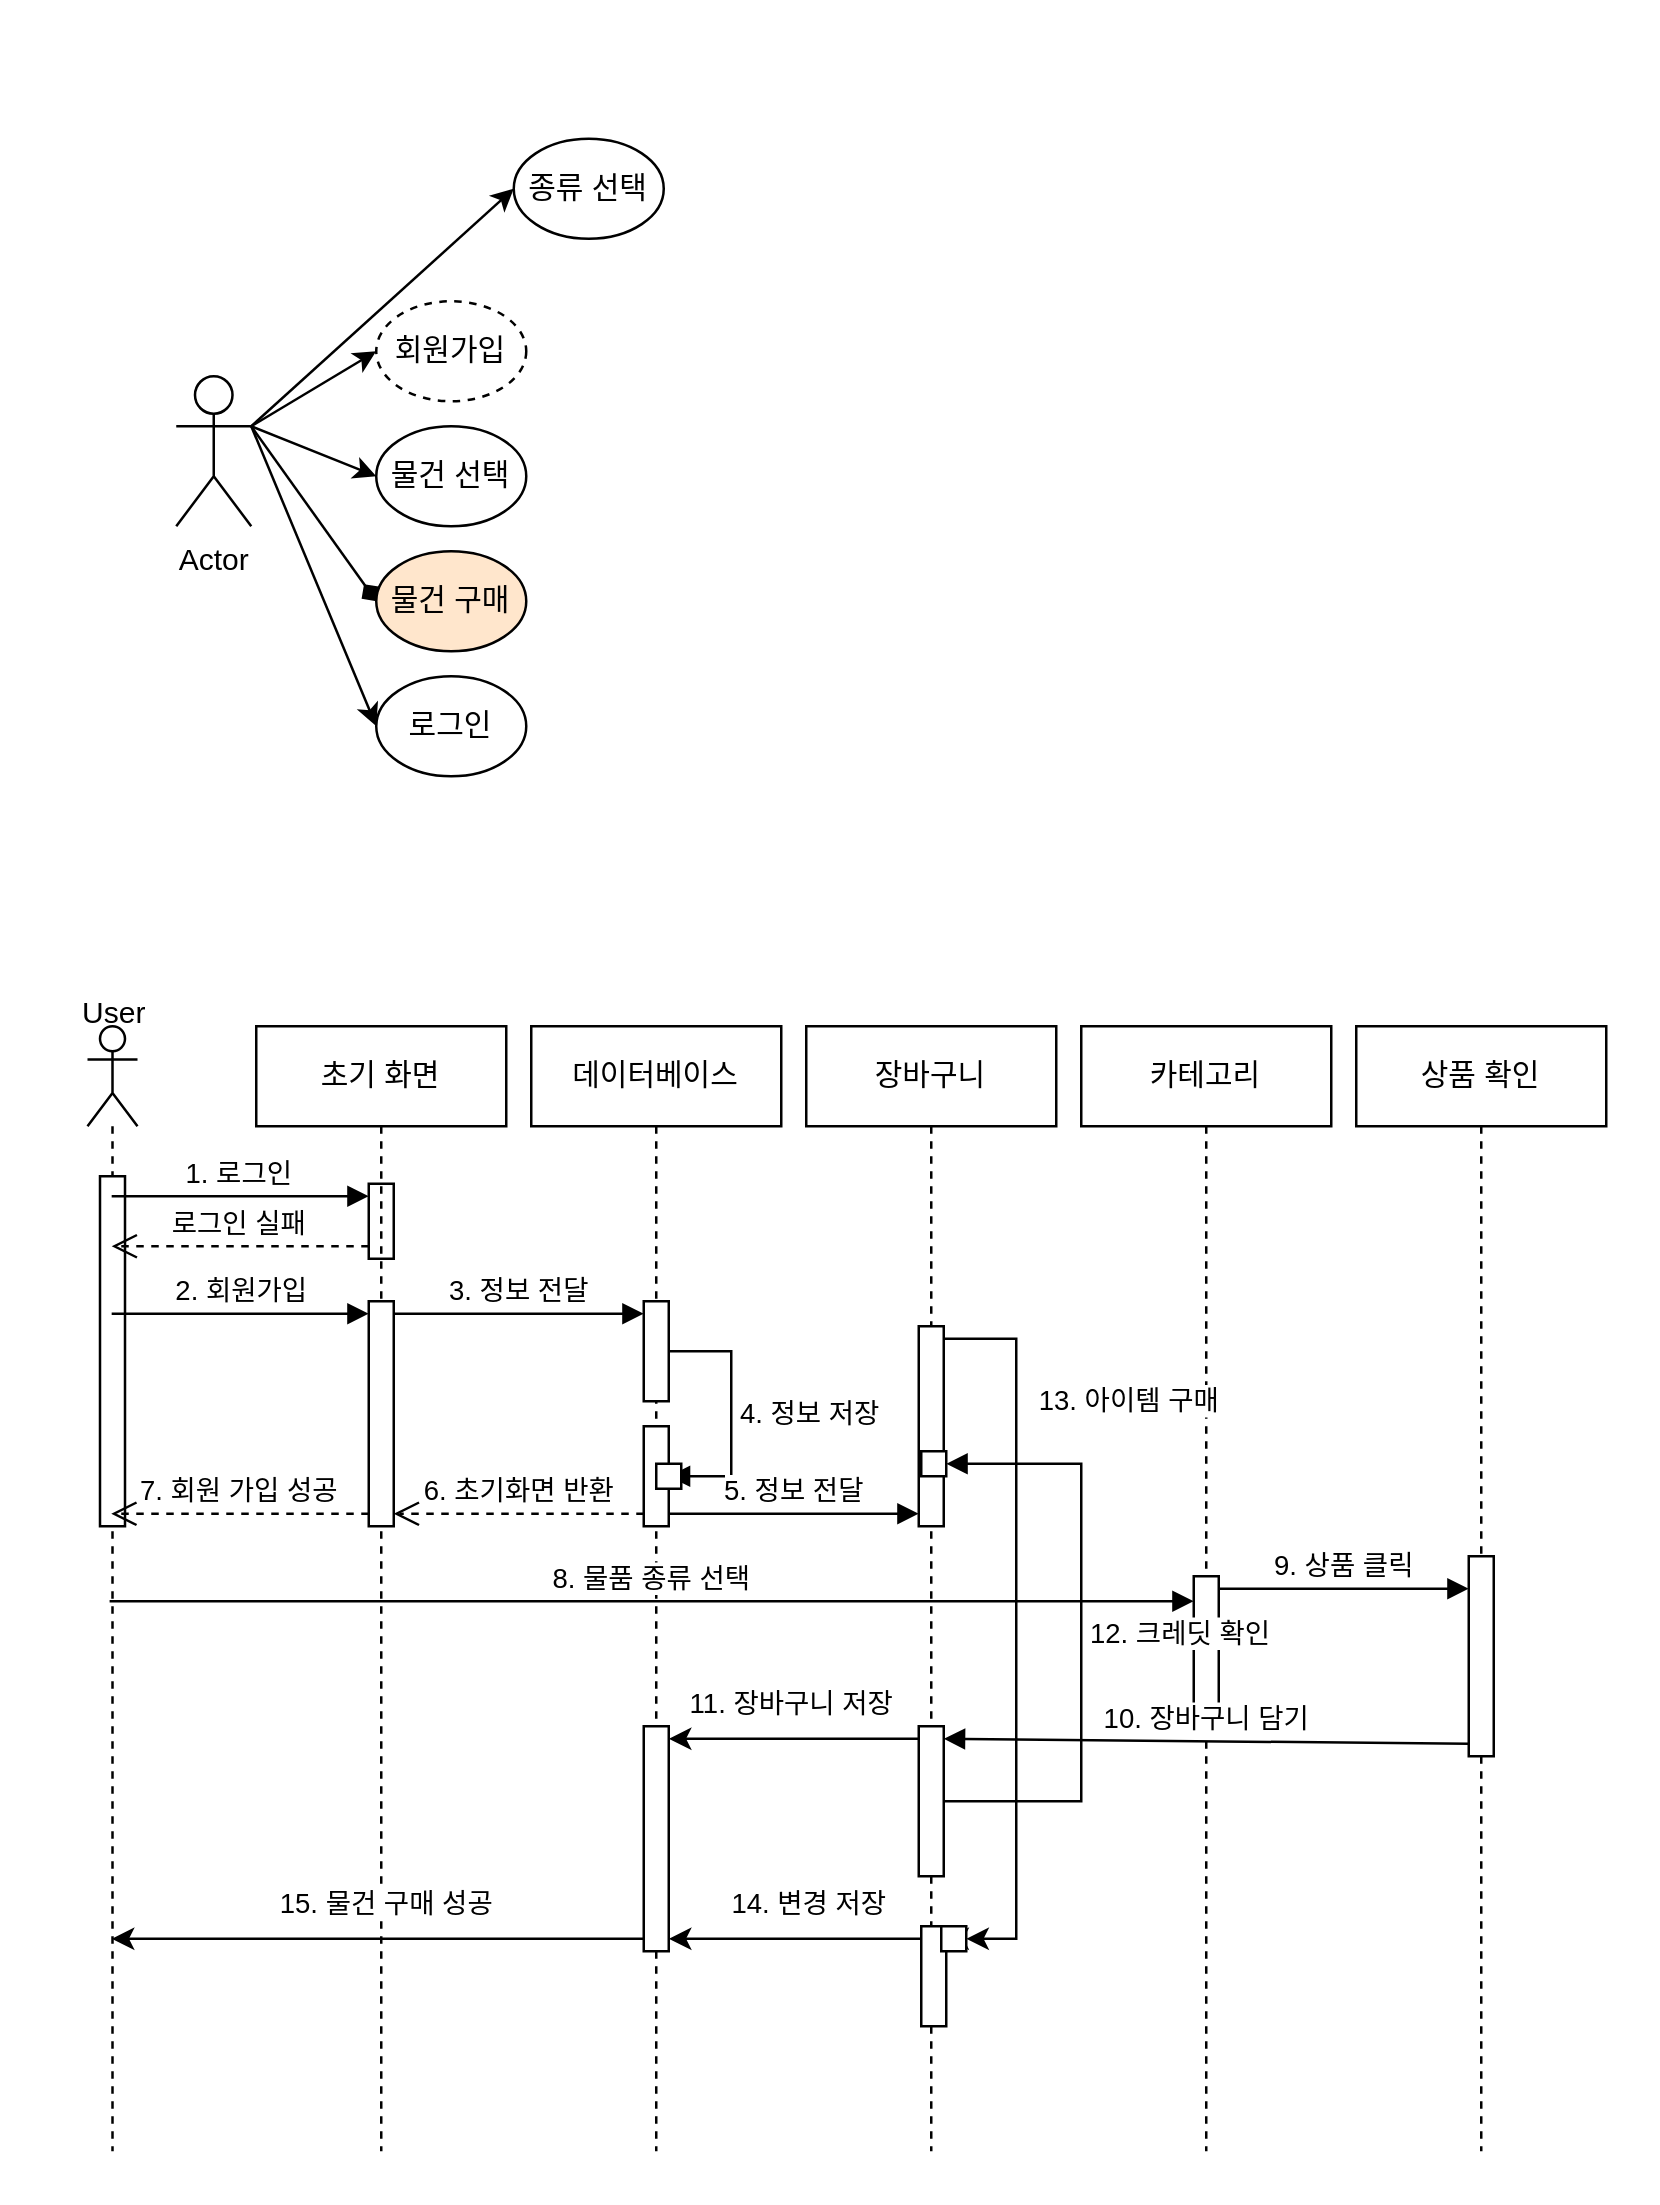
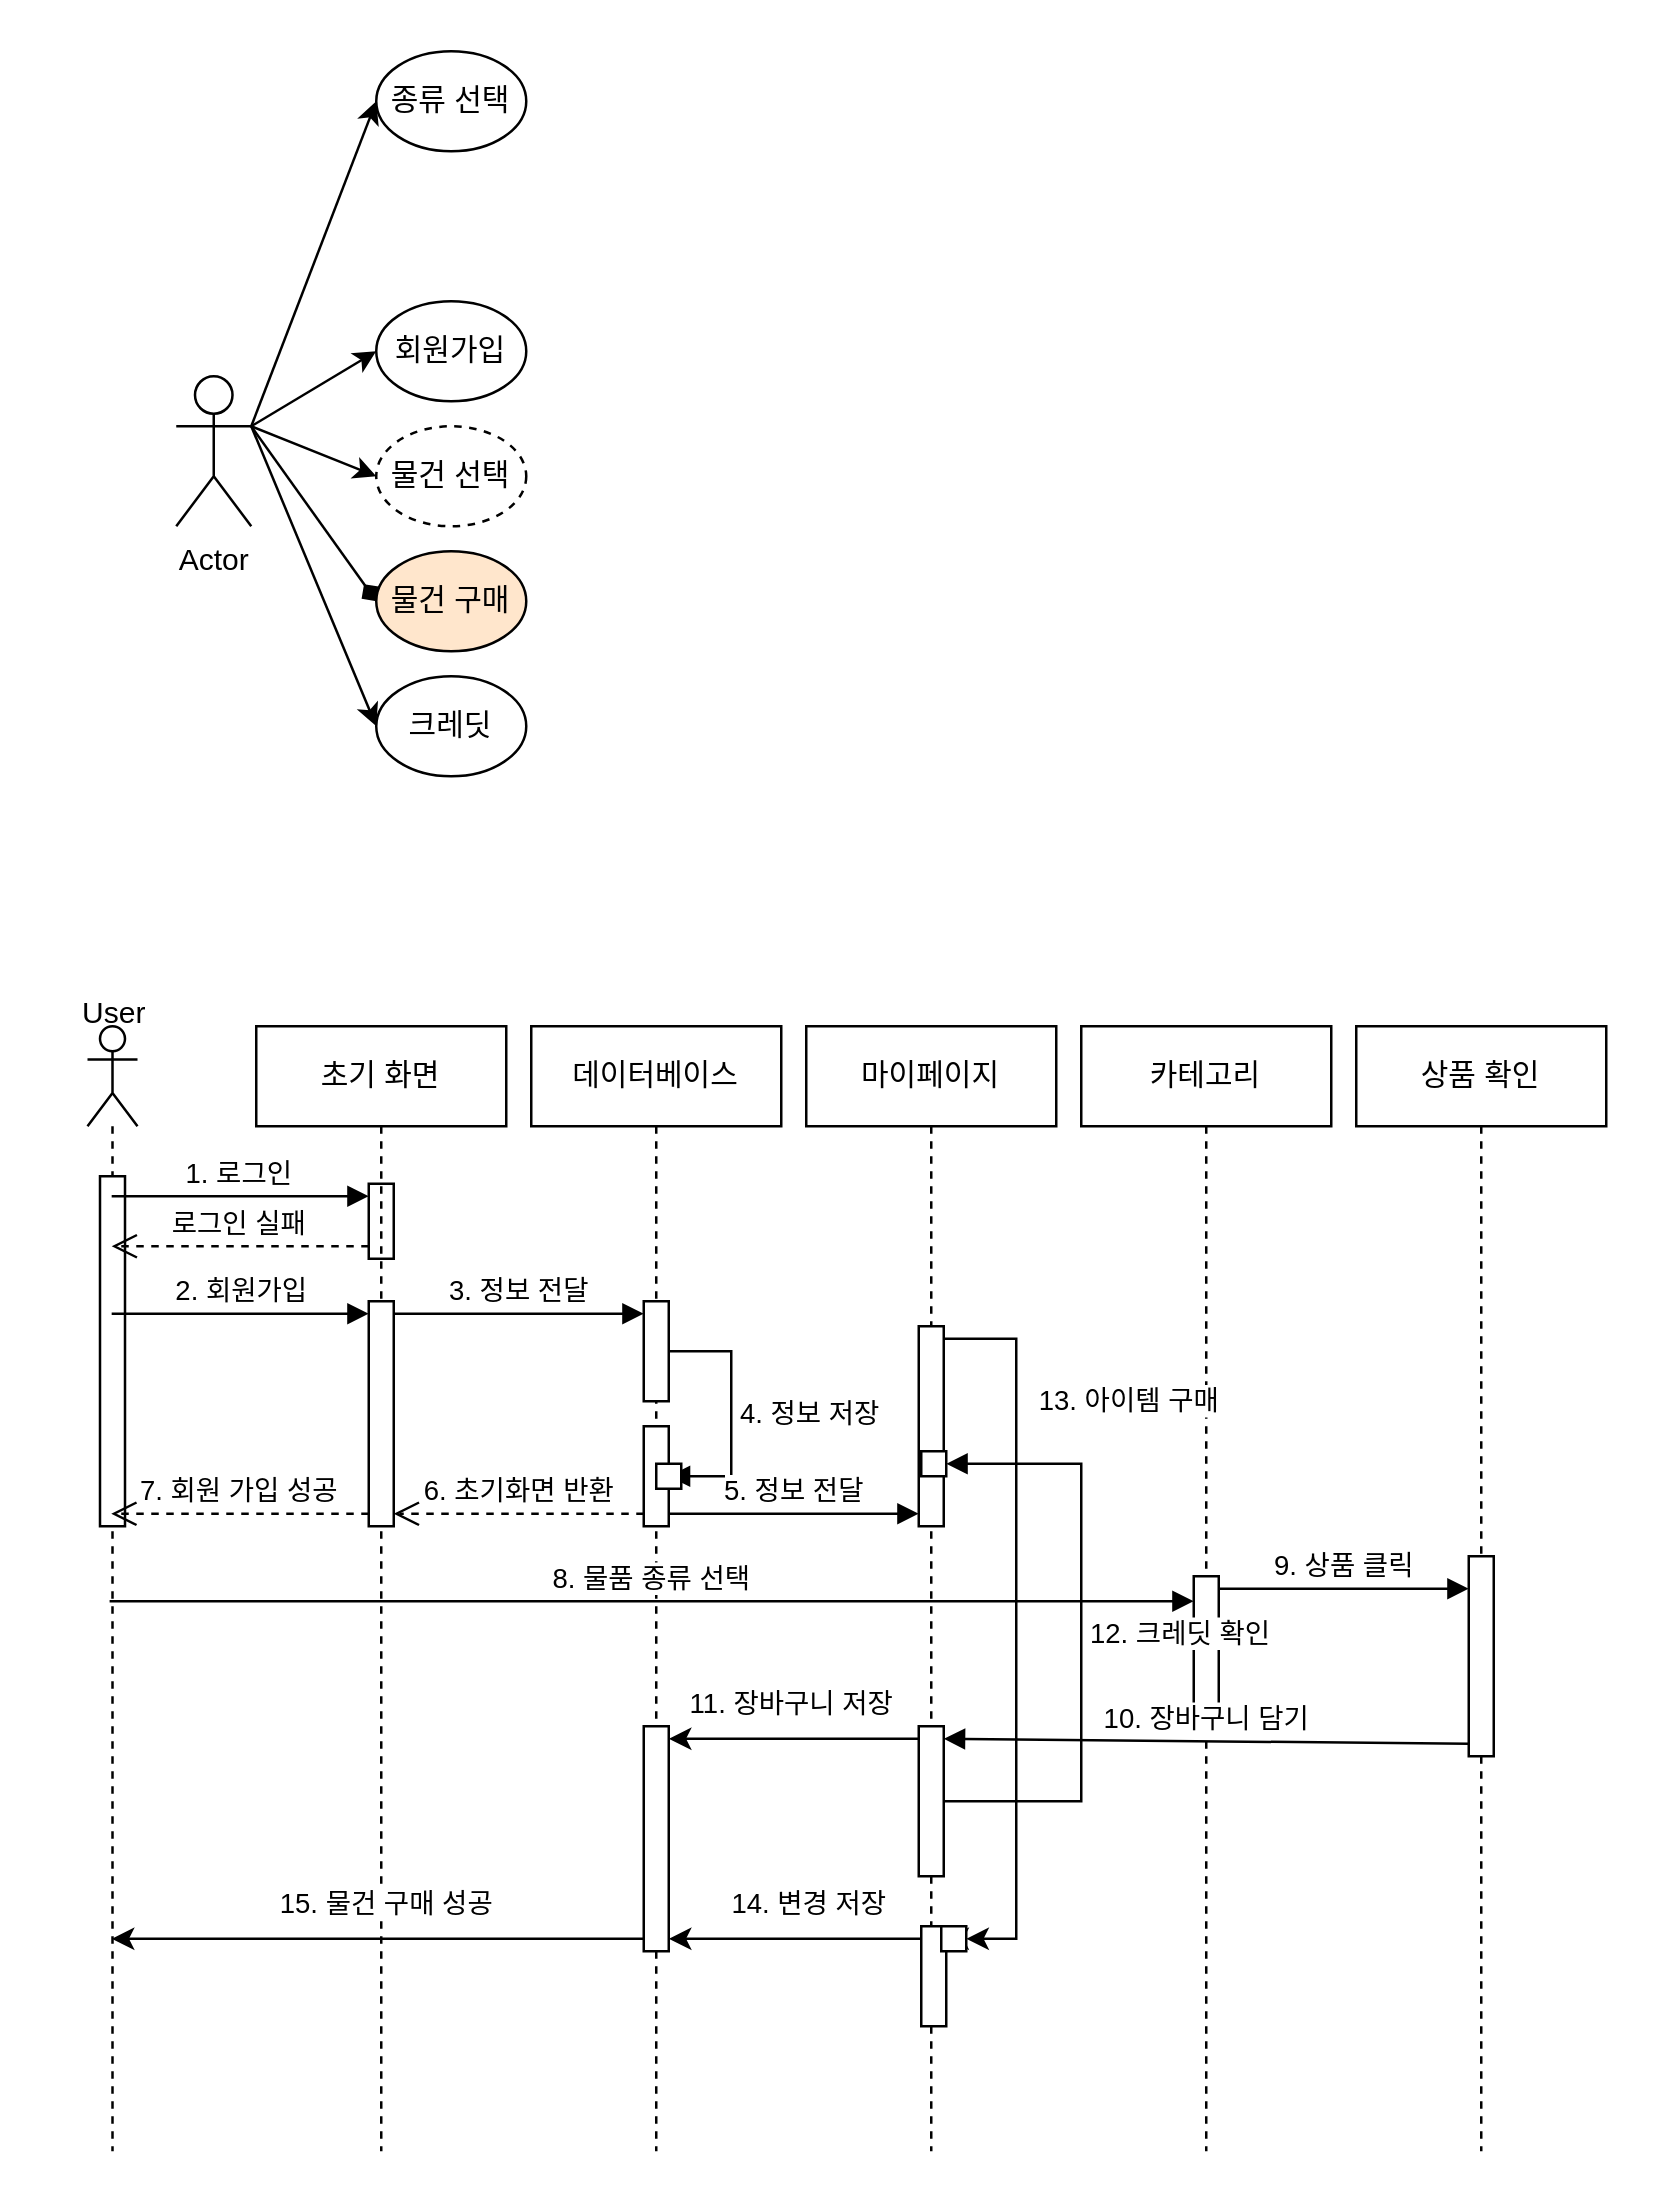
- <mxCell id="11" value="종류 선택" style="ellipse;whiteSpace=wrap;html=1;" vertex="1" parent="1"><mxGeometry x="205" y="55" width="60" height="40" as="geometry" /></mxCell>
+ <mxCell id="11" value="종류 선택" style="ellipse;whiteSpace=wrap;html=1;" vertex="1" parent="1"><mxGeometry x="150" y="20" width="60" height="40" as="geometry" /></mxCell>
- <mxCell id="3" value="회원가입" style="ellipse;whiteSpace=wrap;html=1;dashed=1;" vertex="1" parent="1"><mxGeometry x="150" y="120" width="60" height="40" as="geometry" /></mxCell>
+ <mxCell id="3" value="회원가입" style="ellipse;whiteSpace=wrap;html=1;" vertex="1" parent="1"><mxGeometry x="150" y="120" width="60" height="40" as="geometry" /></mxCell>
- <mxCell id="4" value="물건 선택" style="ellipse;whiteSpace=wrap;html=1;" vertex="1" parent="1"><mxGeometry x="150" y="170" width="60" height="40" as="geometry" /></mxCell>
+ <mxCell id="4" value="물건 선택" style="ellipse;whiteSpace=wrap;html=1;dashed=1;" vertex="1" parent="1"><mxGeometry x="150" y="170" width="60" height="40" as="geometry" /></mxCell>
- <mxCell id="6" value="로그인" style="ellipse;whiteSpace=wrap;html=1;" vertex="1" parent="1"><mxGeometry x="150" y="270" width="60" height="40" as="geometry" /></mxCell>
+ <mxCell id="6" value="크레딧" style="ellipse;whiteSpace=wrap;html=1;" vertex="1" parent="1"><mxGeometry x="150" y="270" width="60" height="40" as="geometry" /></mxCell>
- <mxCell id="35" value="장바구니" style="shape=umlLifeline;perimeter=lifelinePerimeter;whiteSpace=wrap;html=1;container=1;dropTarget=0;collapsible=0;recursiveResize=0;outlineConnect=0;portConstraint=eastwest;newEdgeStyle={&quot;curved&quot;:0,&quot;rounded&quot;:0};" vertex="1" parent="1"><mxGeometry x="322" y="410" width="100" height="450" as="geometry" /></mxCell>
+ <mxCell id="35" value="마이페이지" style="shape=umlLifeline;perimeter=lifelinePerimeter;whiteSpace=wrap;html=1;container=1;dropTarget=0;collapsible=0;recursiveResize=0;outlineConnect=0;portConstraint=eastwest;newEdgeStyle={&quot;curved&quot;:0,&quot;rounded&quot;:0};" vertex="1" parent="1"><mxGeometry x="322" y="410" width="100" height="450" as="geometry" /></mxCell>
